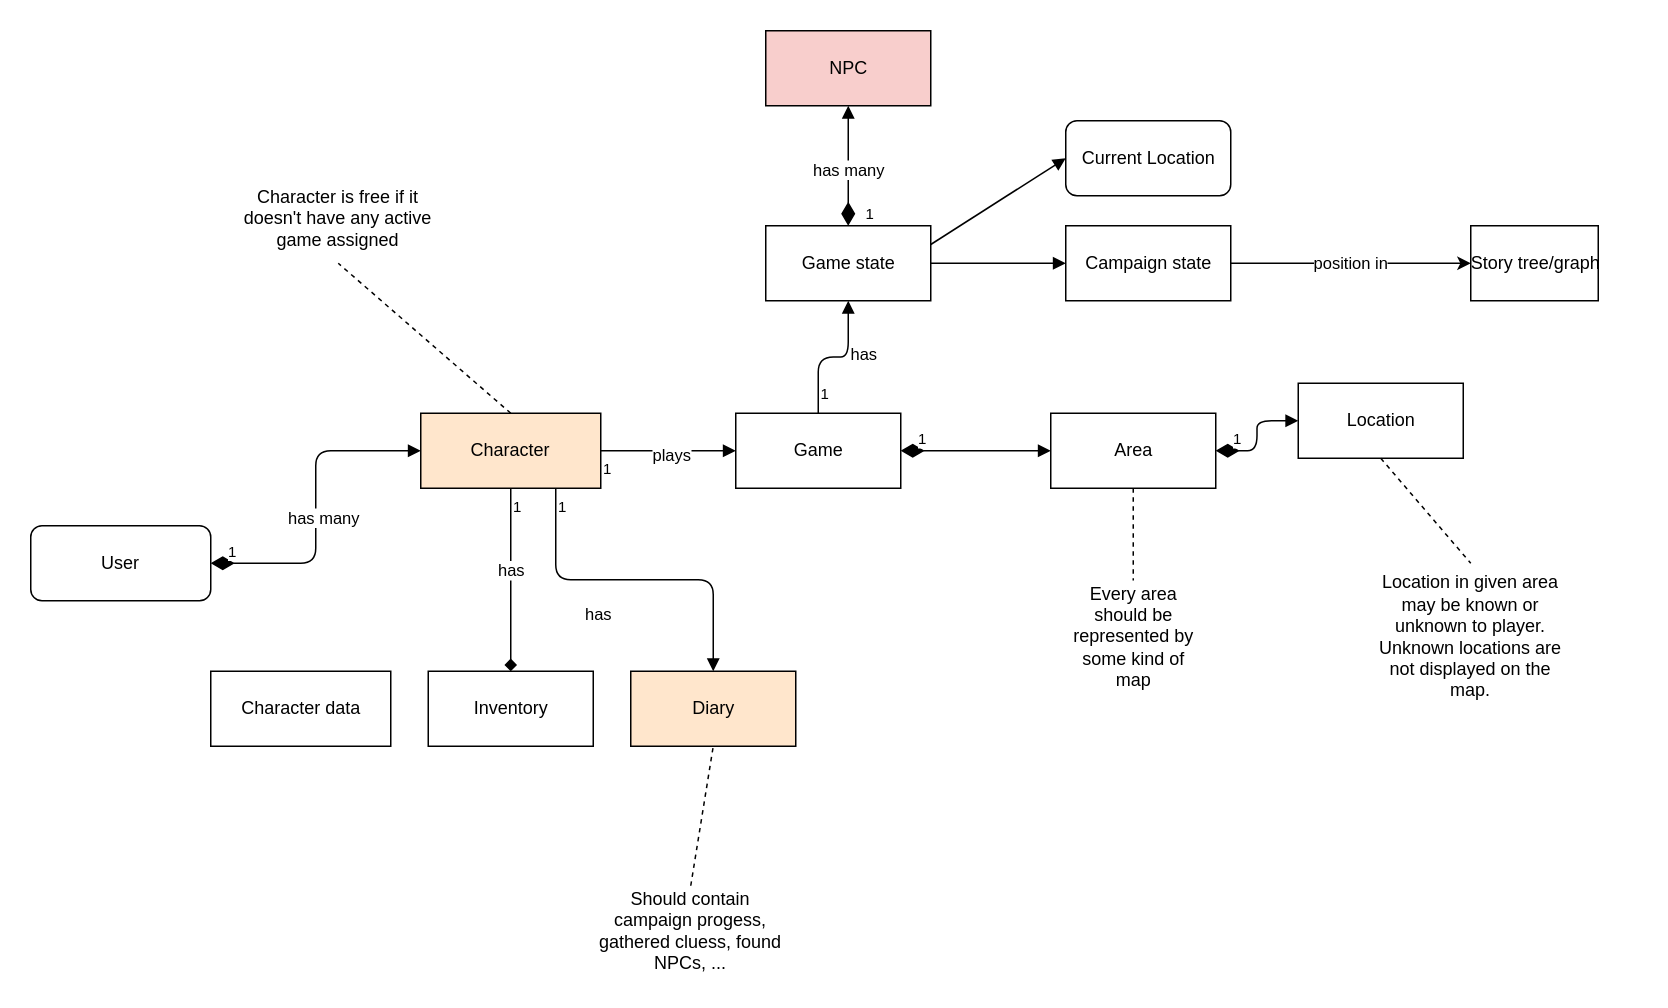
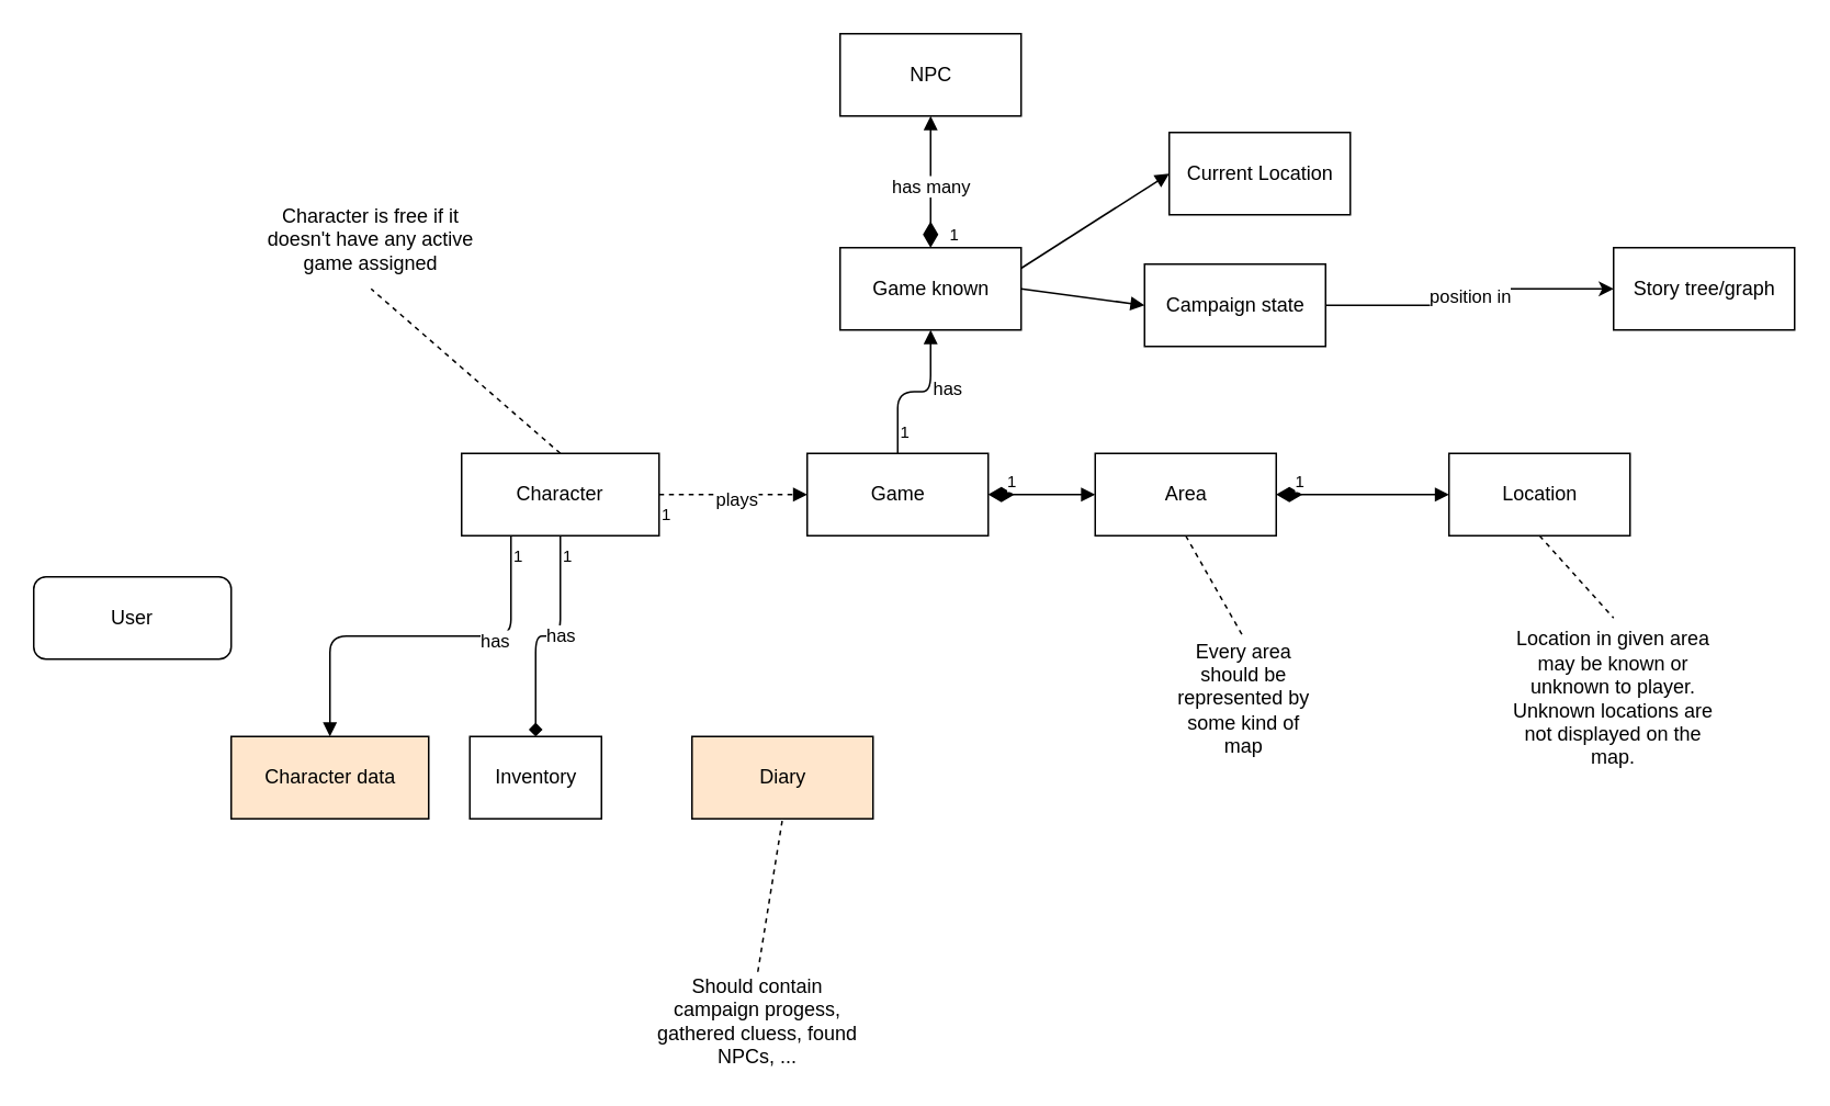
- <mxCell id="17" value="NPC" style="html=1;fillColor=#f8cecc;" parent="1" vertex="1"><mxGeometry x="510" y="20" width="110" height="50" as="geometry" /></mxCell>
+ <mxCell id="17" value="NPC" style="html=1;fillColor=#ffffff;" parent="1" vertex="1"><mxGeometry x="510" y="20" width="110" height="50" as="geometry" /></mxCell>
- <mxCell id="15" value="Current Location" style="html=1;fillColor=#ffffff;rounded=1;" parent="1" vertex="1"><mxGeometry x="710" y="80" width="110" height="50" as="geometry" /></mxCell>
+ <mxCell id="15" value="Current Location" style="html=1;fillColor=#ffffff;" parent="1" vertex="1"><mxGeometry x="710" y="80" width="110" height="50" as="geometry" /></mxCell>
- <mxCell id="12" value="Game state" style="html=1;fillColor=#ffffff;" parent="1" vertex="1"><mxGeometry x="510" y="150" width="110" height="50" as="geometry" /></mxCell>
+ <mxCell id="12" value="Game known" style="html=1;fillColor=#ffffff;" parent="1" vertex="1"><mxGeometry x="510" y="150" width="110" height="50" as="geometry" /></mxCell>
- <mxCell id="21" value="Campaign state" style="html=1;fillColor=#ffffff;" parent="1" vertex="1"><mxGeometry x="710" y="150" width="110" height="50" as="geometry" /></mxCell>
+ <mxCell id="21" value="Campaign state" style="html=1;fillColor=#ffffff;" parent="1" vertex="1"><mxGeometry x="695" y="160" width="110" height="50" as="geometry" /></mxCell>
- <mxCell id="25" value="Story tree/graph" style="html=1;fillColor=#ffffff;" vertex="1" parent="1"><mxGeometry x="980" y="150" width="85" height="50" as="geometry" /></mxCell>
+ <mxCell id="25" value="Story tree/graph" style="html=1;fillColor=#ffffff;" vertex="1" parent="1"><mxGeometry x="980" y="150" width="110" height="50" as="geometry" /></mxCell>
- <mxCell id="37" value="Location" style="html=1;fillColor=#ffffff;" vertex="1" parent="1"><mxGeometry x="865" y="255" width="110" height="50" as="geometry" /></mxCell>
+ <mxCell id="37" value="Location" style="html=1;fillColor=#ffffff;" vertex="1" parent="1"><mxGeometry x="880" y="275" width="110" height="50" as="geometry" /></mxCell>
- <mxCell id="7" value="has many" style="endArrow=block;endFill=1;html=1;edgeStyle=orthogonalEdgeStyle;align=left;verticalAlign=top;startArrow=diamondThin;startFill=1;exitX=1;exitY=0.5;exitDx=0;exitDy=0;entryX=0;entryY=0.5;entryDx=0;entryDy=0;sourcePerimeterSpacing=0;startSize=13;" parent="1" source="2" target="3" edge="1"><mxGeometry x="0.048" y="20" relative="1" as="geometry"><mxPoint x="20" y="520" as="sourcePoint" /><mxPoint x="180" y="520" as="targetPoint" /><mxPoint as="offset" /></mxGeometry></mxCell>
- <mxCell id="8" value="1" style="resizable=0;html=1;align=left;verticalAlign=bottom;labelBackgroundColor=#ffffff;fontSize=10;" parent="7" connectable="0" vertex="1"><mxGeometry x="-1" relative="1" as="geometry"><mxPoint x="10" as="offset" /></mxGeometry></mxCell>
- <mxCell id="3" value="Character" style="rounded=0;whiteSpace=wrap;html=1;fillColor=#ffe6cc;" parent="1" vertex="1"><mxGeometry x="280" y="275" width="120" height="50" as="geometry" /></mxCell>
+ <mxCell id="3" value="Character" style="rounded=0;whiteSpace=wrap;html=1;" parent="1" vertex="1"><mxGeometry x="280" y="275" width="120" height="50" as="geometry" /></mxCell>
- <mxCell id="10" value="plays" style="endArrow=block;endFill=1;html=1;edgeStyle=orthogonalEdgeStyle;align=left;verticalAlign=top;exitX=1;exitY=0.5;exitDx=0;exitDy=0;entryX=0;entryY=0.5;entryDx=0;entryDy=0;" parent="1" source="3" target="9" edge="1"><mxGeometry x="-0.273" y="10" relative="1" as="geometry"><mxPoint x="350" y="335" as="sourcePoint" /><mxPoint x="350" y="455" as="targetPoint" /><mxPoint as="offset" /></mxGeometry></mxCell>
+ <mxCell id="10" value="plays" style="endArrow=block;endFill=1;html=1;edgeStyle=orthogonalEdgeStyle;align=left;verticalAlign=top;exitX=1;exitY=0.5;exitDx=0;exitDy=0;entryX=0;entryY=0.5;entryDx=0;entryDy=0;dashed=1;" parent="1" source="3" target="9" edge="1"><mxGeometry x="-0.273" y="10" relative="1" as="geometry"><mxPoint x="350" y="335" as="sourcePoint" /><mxPoint x="350" y="455" as="targetPoint" /><mxPoint as="offset" /></mxGeometry></mxCell>
- <mxCell id="34" value="Area" style="html=1;fillColor=#ffffff;" vertex="1" parent="1"><mxGeometry x="700" y="275" width="110" height="50" as="geometry" /></mxCell>
+ <mxCell id="34" value="Area" style="html=1;fillColor=#ffffff;" vertex="1" parent="1"><mxGeometry x="665" y="275" width="110" height="50" as="geometry" /></mxCell>
+ <mxCell id="5" value="has" style="endArrow=block;endFill=1;html=1;edgeStyle=orthogonalEdgeStyle;align=left;verticalAlign=top;exitX=0.25;exitY=1;exitDx=0;exitDy=0;entryX=0.5;entryY=0;entryDx=0;entryDy=0;" parent="1" source="3" target="4" edge="1"><mxGeometry x="-0.304" y="-10" relative="1" as="geometry"><mxPoint x="20" y="520" as="sourcePoint" /><mxPoint x="180" y="520" as="targetPoint" /><mxPoint as="offset" /></mxGeometry></mxCell>
+ <mxCell id="6" value="1" style="resizable=0;html=1;align=left;verticalAlign=bottom;labelBackgroundColor=#ffffff;fontSize=10;" parent="5" connectable="0" vertex="1"><mxGeometry x="-1" relative="1" as="geometry"><mxPoint y="20" as="offset" /></mxGeometry></mxCell>
- <mxCell id="30" value="has" style="endArrow=block;endFill=1;html=1;edgeStyle=orthogonalEdgeStyle;align=left;verticalAlign=top;exitX=0.75;exitY=1;exitDx=0;exitDy=0;entryX=0.5;entryY=0;entryDx=0;entryDy=0;" edge="1" parent="1" source="3" target="27"><mxGeometry x="-0.304" y="-10" relative="1" as="geometry"><mxPoint x="330" y="345.235" as="sourcePoint" /><mxPoint x="270" y="467.588" as="targetPoint" /><mxPoint as="offset" /></mxGeometry></mxCell>
- <mxCell id="31" value="1" style="resizable=0;html=1;align=left;verticalAlign=bottom;labelBackgroundColor=#ffffff;fontSize=10;" connectable="0" vertex="1" parent="30"><mxGeometry x="-1" relative="1" as="geometry"><mxPoint y="20" as="offset" /></mxGeometry></mxCell>
- <mxCell id="4" value="Character data" style="html=1;fillColor=#ffffff;" parent="1" vertex="1"><mxGeometry x="140" y="447" width="120" height="50" as="geometry" /></mxCell>
+ <mxCell id="4" value="Character data" style="html=1;fillColor=#ffe6cc;" parent="1" vertex="1"><mxGeometry x="140" y="447" width="120" height="50" as="geometry" /></mxCell>
- <mxCell id="26" value="Inventory" style="html=1;fillColor=#ffffff;" vertex="1" parent="1"><mxGeometry x="285" y="447" width="110" height="50" as="geometry" /></mxCell>
+ <mxCell id="26" value="Inventory" style="html=1;fillColor=#ffffff;" vertex="1" parent="1"><mxGeometry x="285" y="447" width="80" height="50" as="geometry" /></mxCell>
